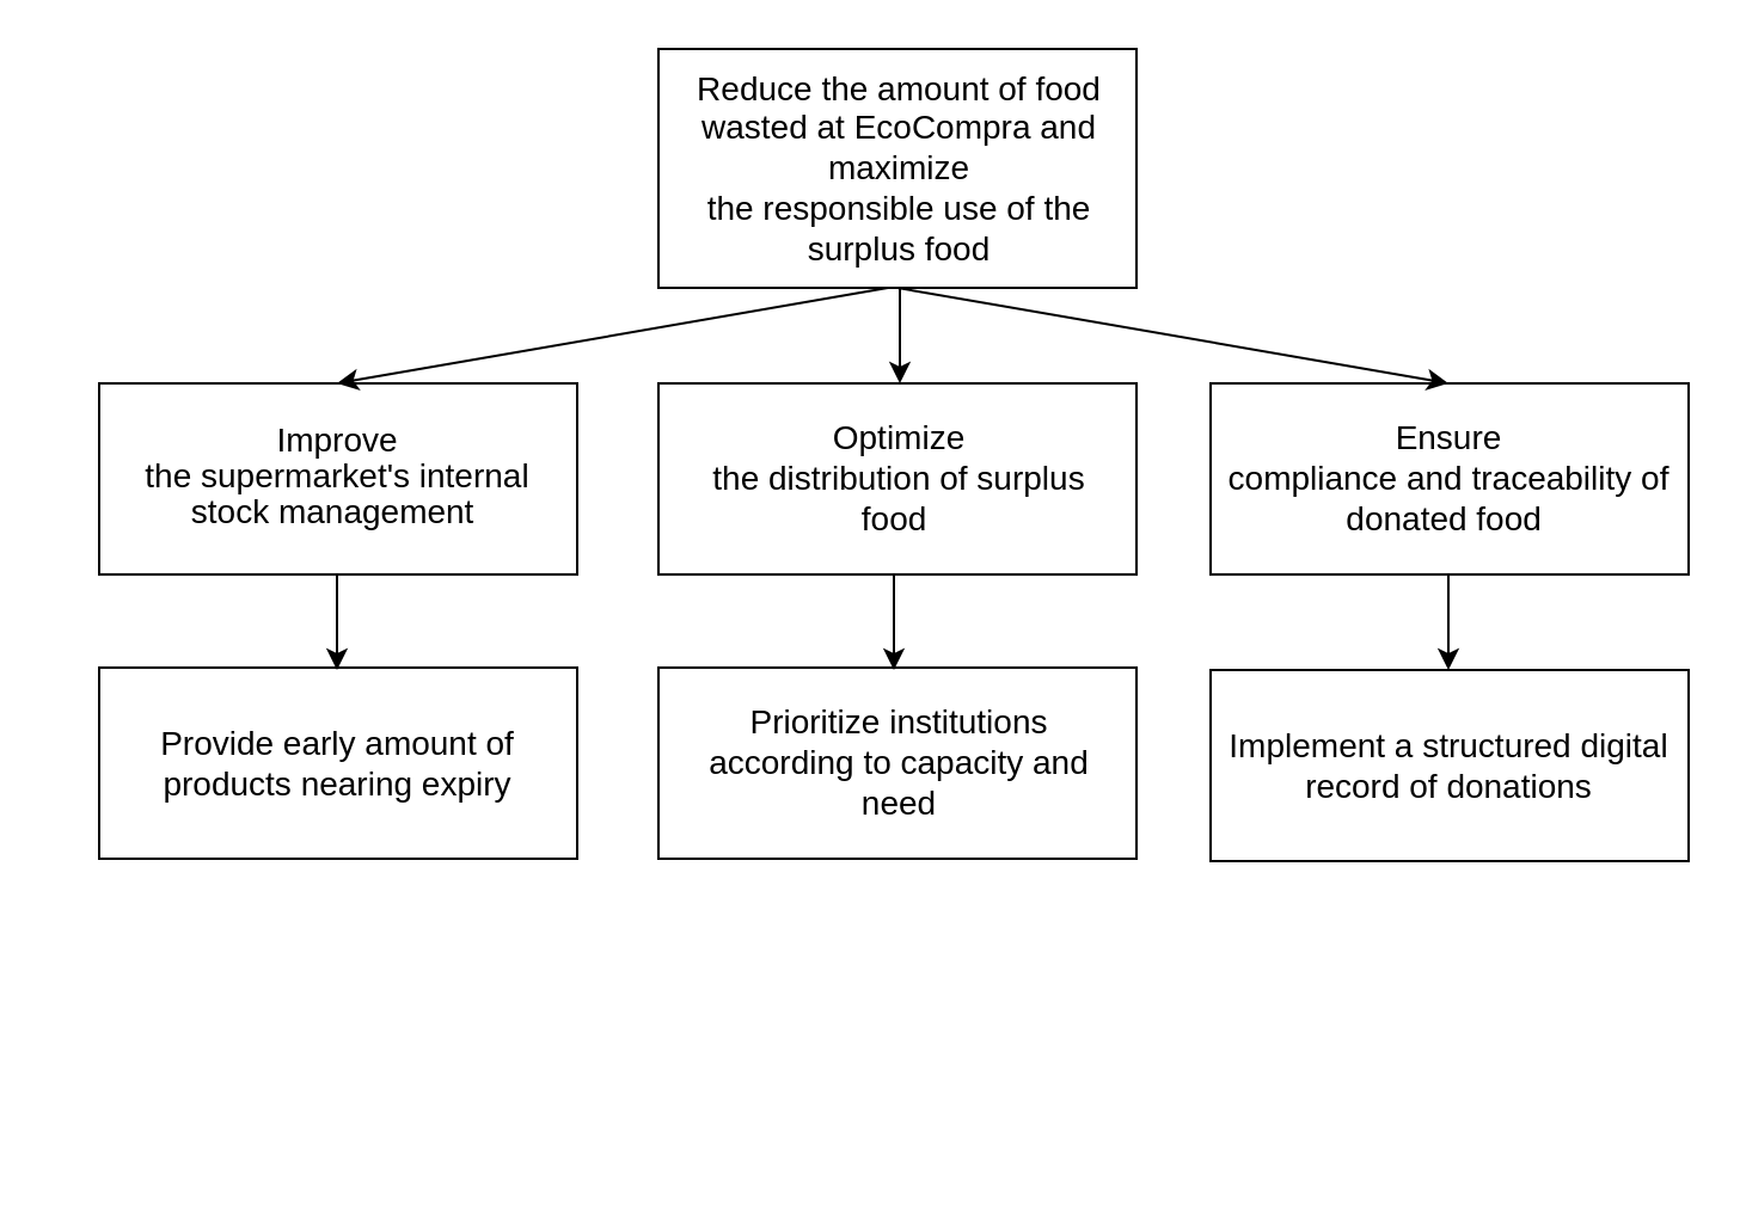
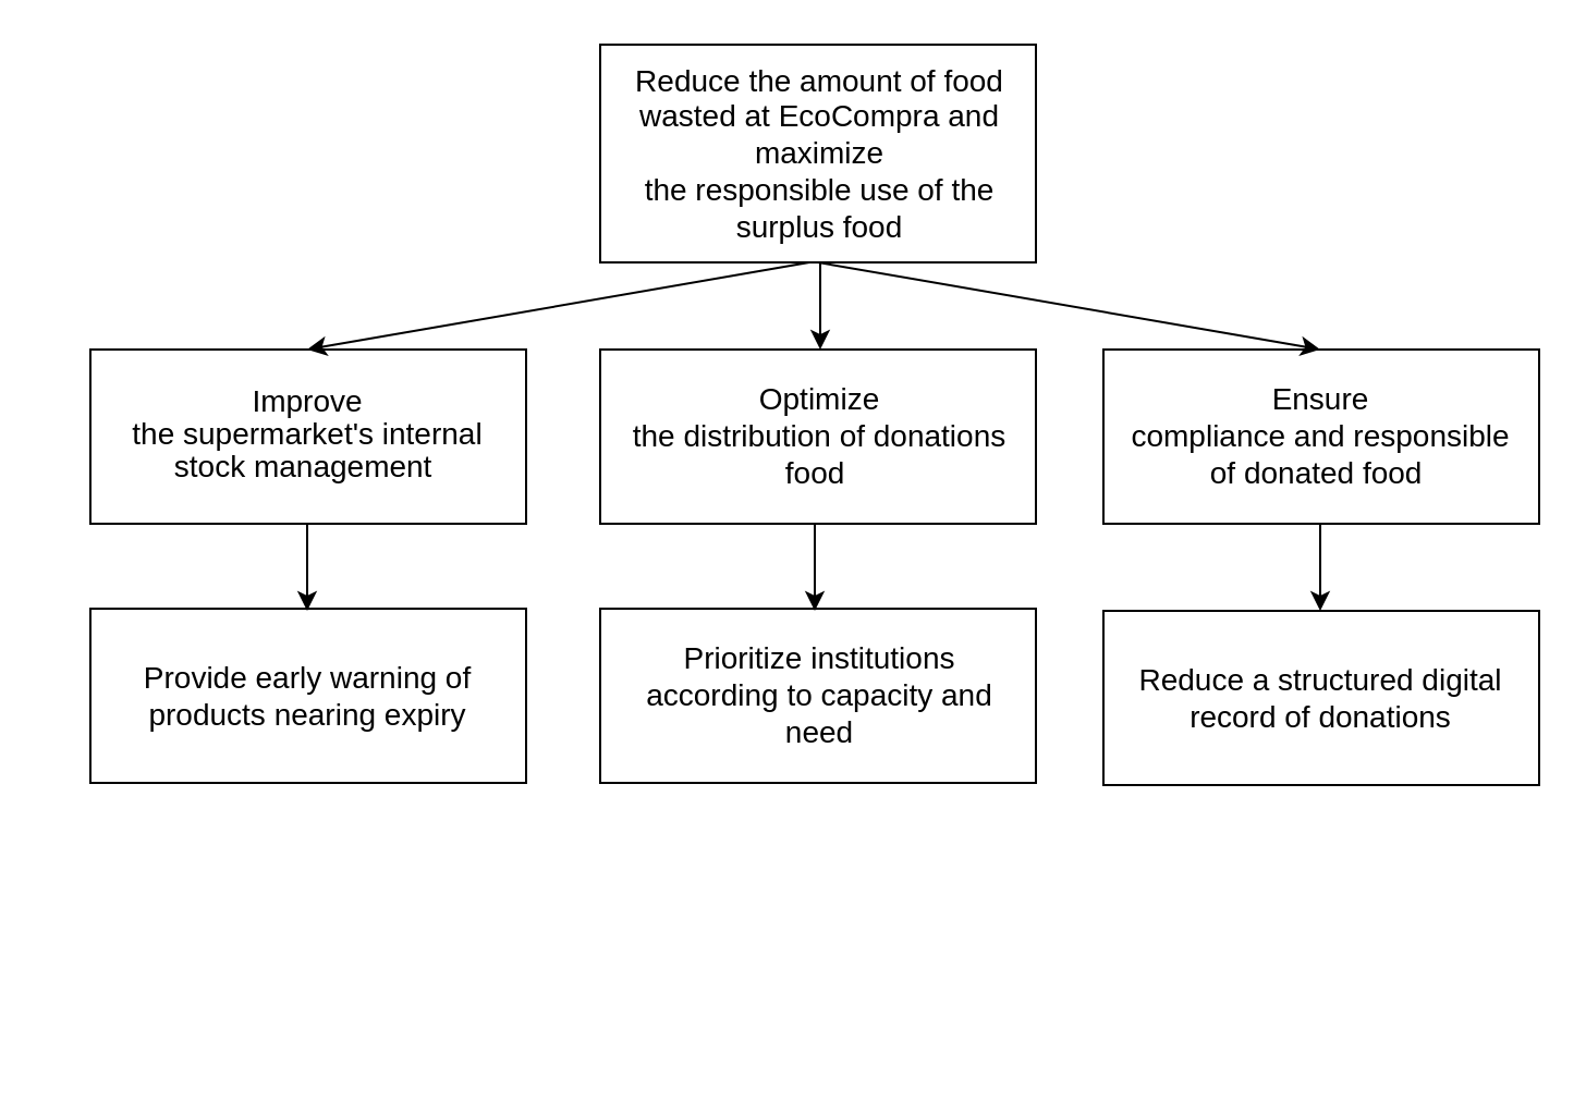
- <mxCell id="14" value="&lt;font style=&quot;font-size: 14px;&quot;&gt;Optimize&lt;br style=&quot;&quot;&gt;the distribution of surplus food&amp;nbsp;&lt;/font&gt;" style="text;html=1;align=center;verticalAlign=middle;whiteSpace=wrap;rounded=0;" vertex="1" parent="1"><mxGeometry x="281" y="160" width="190" height="80" as="geometry" /></mxCell>
+ <mxCell id="14" value="&lt;font style=&quot;font-size: 14px;&quot;&gt;Optimize&lt;br style=&quot;&quot;&gt;the distribution of donations food&amp;nbsp;&lt;/font&gt;" style="text;html=1;align=center;verticalAlign=middle;whiteSpace=wrap;rounded=0;" vertex="1" parent="1"><mxGeometry x="281" y="160" width="190" height="80" as="geometry" /></mxCell>
- <mxCell id="17" value="&lt;font style=&quot;font-size: 14px;&quot;&gt;Ensure&lt;br style=&quot;&quot;&gt;compliance and traceability of donated food&amp;nbsp;&lt;/font&gt;" style="text;html=1;align=center;verticalAlign=middle;whiteSpace=wrap;rounded=0;" vertex="1" parent="1"><mxGeometry x="511" y="160" width="190" height="80" as="geometry" /></mxCell>
+ <mxCell id="17" value="&lt;font style=&quot;font-size: 14px;&quot;&gt;Ensure&lt;br style=&quot;&quot;&gt;compliance and responsible of donated food&amp;nbsp;&lt;/font&gt;" style="text;html=1;align=center;verticalAlign=middle;whiteSpace=wrap;rounded=0;" vertex="1" parent="1"><mxGeometry x="511" y="160" width="190" height="80" as="geometry" /></mxCell>
- <mxCell id="16" value="&lt;font style=&quot;font-size: 14px;&quot;&gt;Provide early amount of products nearing expiry&lt;/font&gt;" style="text;html=1;align=center;verticalAlign=middle;whiteSpace=wrap;rounded=0;" vertex="1" parent="1"><mxGeometry x="46" y="279" width="190" height="80" as="geometry" /></mxCell>
+ <mxCell id="16" value="&lt;font style=&quot;font-size: 14px;&quot;&gt;Provide early warning of products nearing expiry&lt;/font&gt;" style="text;html=1;align=center;verticalAlign=middle;whiteSpace=wrap;rounded=0;" vertex="1" parent="1"><mxGeometry x="46" y="279" width="190" height="80" as="geometry" /></mxCell>
- <mxCell id="18" value="&lt;font style=&quot;font-size: 14px;&quot;&gt;Implement a structured digital record of donations&lt;/font&gt;" style="text;html=1;align=center;verticalAlign=middle;whiteSpace=wrap;rounded=0;" vertex="1" parent="1"><mxGeometry x="511" y="280" width="190" height="80" as="geometry" /></mxCell>
+ <mxCell id="18" value="&lt;font style=&quot;font-size: 14px;&quot;&gt;Reduce a structured digital record of donations&lt;/font&gt;" style="text;html=1;align=center;verticalAlign=middle;whiteSpace=wrap;rounded=0;" vertex="1" parent="1"><mxGeometry x="511" y="280" width="190" height="80" as="geometry" /></mxCell>
